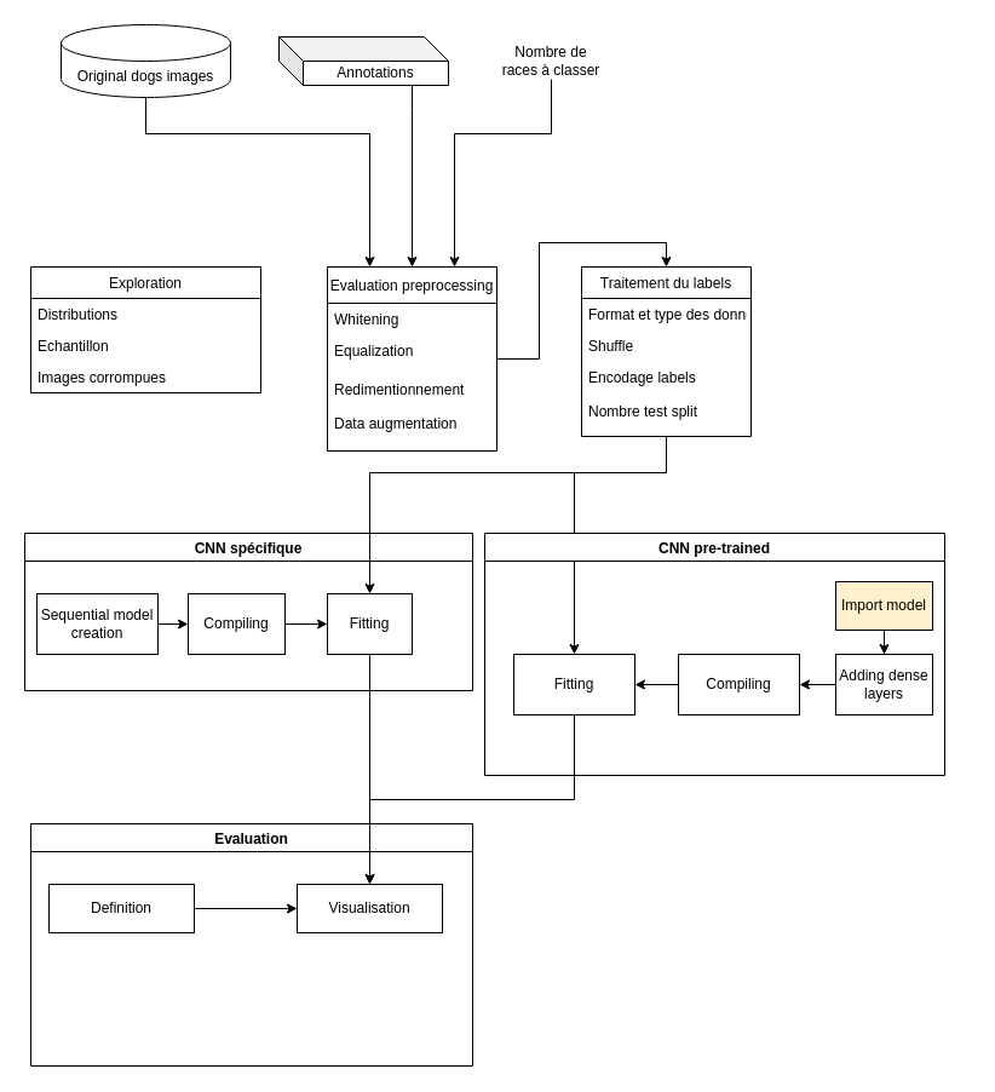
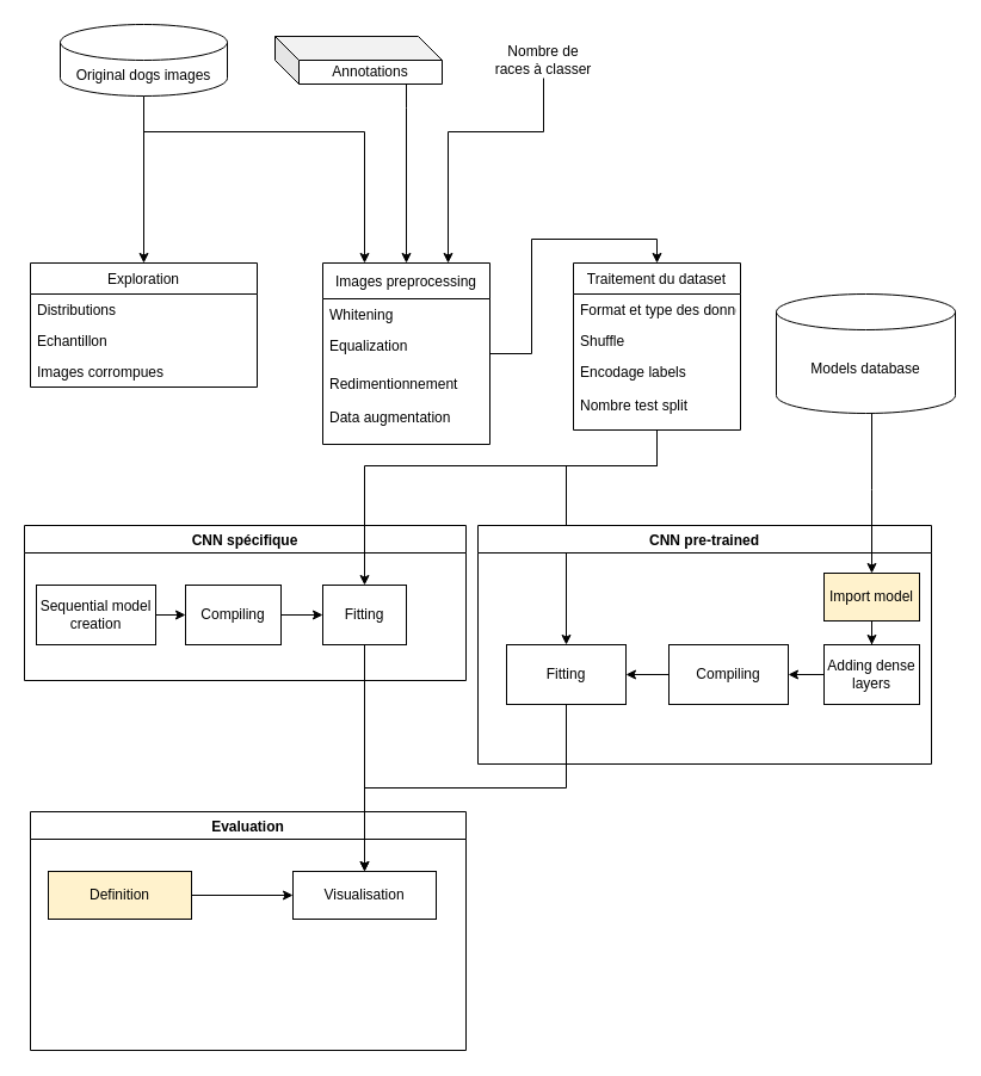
+ <mxCell id="2" style="edgeStyle=orthogonalEdgeStyle;rounded=0;orthogonalLoop=1;jettySize=auto;html=1;entryX=0.5;entryY=0;entryDx=0;entryDy=0;" edge="1" parent="1" source="4" target="7"><mxGeometry relative="1" as="geometry" /></mxCell>
- <mxCell id="26" value="Traitement du labels" style="swimlane;fontStyle=0;childLayout=stackLayout;horizontal=1;startSize=26;horizontalStack=0;resizeParent=1;resizeParentMax=0;resizeLast=0;collapsible=1;marginBottom=0;" vertex="1" parent="1"><mxGeometry x="480" y="220" width="140" height="140" as="geometry" /></mxCell>
+ <mxCell id="26" value="Traitement du dataset" style="swimlane;fontStyle=0;childLayout=stackLayout;horizontal=1;startSize=26;horizontalStack=0;resizeParent=1;resizeParentMax=0;resizeLast=0;collapsible=1;marginBottom=0;" vertex="1" parent="1"><mxGeometry x="480" y="220" width="140" height="140" as="geometry" /></mxCell>
- <mxCell id="12" value="Evaluation preprocessing" style="swimlane;fontStyle=0;childLayout=stackLayout;horizontal=1;startSize=30;horizontalStack=0;resizeParent=1;resizeParentMax=0;resizeLast=0;collapsible=1;marginBottom=0;" vertex="1" parent="1"><mxGeometry x="270" y="220" width="140" height="152" as="geometry" /></mxCell>
+ <mxCell id="12" value="Images preprocessing" style="swimlane;fontStyle=0;childLayout=stackLayout;horizontal=1;startSize=30;horizontalStack=0;resizeParent=1;resizeParentMax=0;resizeLast=0;collapsible=1;marginBottom=0;" vertex="1" parent="1"><mxGeometry x="270" y="220" width="140" height="152" as="geometry" /></mxCell>
+ <mxCell id="44" value="Models database" style="shape=cylinder3;whiteSpace=wrap;html=1;boundedLbl=1;backgroundOutline=1;size=15;" vertex="1" parent="1"><mxGeometry x="650" y="246" width="150" height="100" as="geometry" /></mxCell>
+ <mxCell id="43" style="edgeStyle=orthogonalEdgeStyle;rounded=0;orthogonalLoop=1;jettySize=auto;html=1;entryX=0.5;entryY=0;entryDx=0;entryDy=0;" edge="1" parent="1" source="44" target="36"><mxGeometry relative="1" as="geometry"><Array as="points"><mxPoint x="730" y="410" /><mxPoint x="730" y="410" /></Array></mxGeometry></mxCell>
- <mxCell id="31" value="Definition" style="whiteSpace=wrap;html=1;" vertex="1" parent="30"><mxGeometry x="15" y="50" width="120" height="40" as="geometry" /></mxCell>
+ <mxCell id="31" value="Definition" style="whiteSpace=wrap;html=1;fillColor=#fff2cc;" vertex="1" parent="30"><mxGeometry x="15" y="50" width="120" height="40" as="geometry" /></mxCell>
